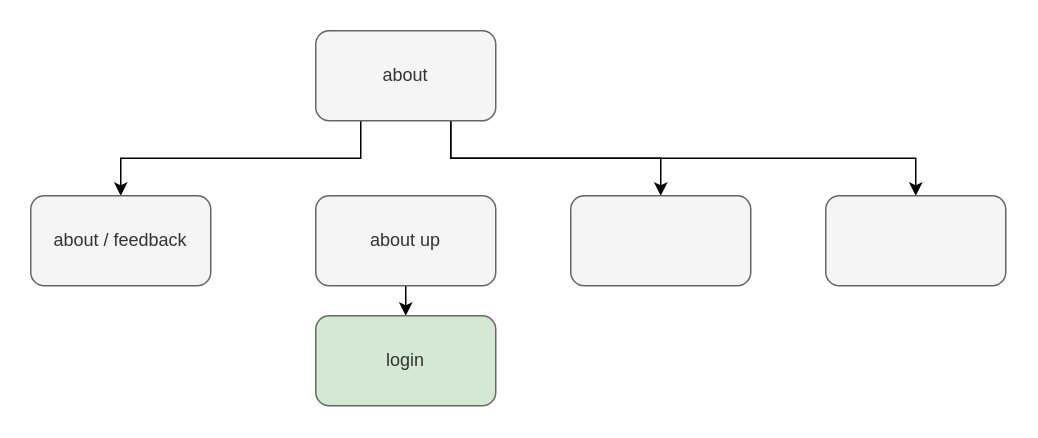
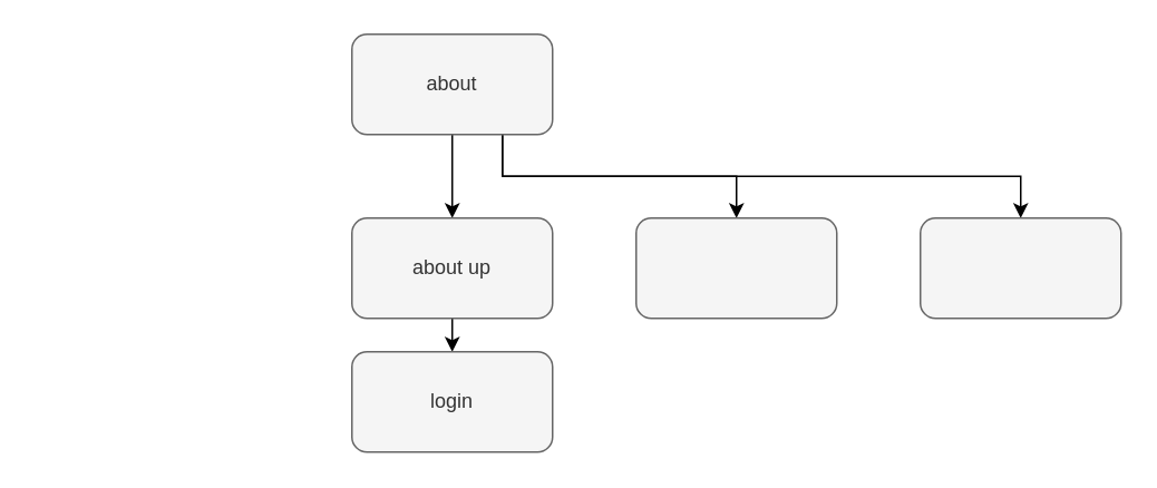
+ <mxCell id="5" value="" style="edgeStyle=orthogonalEdgeStyle;rounded=0;orthogonalLoop=1;jettySize=auto;html=1;" edge="1" parent="1" source="6" target="8"><mxGeometry relative="1" as="geometry" /></mxCell>
- <mxCell id="3" style="edgeStyle=orthogonalEdgeStyle;rounded=0;orthogonalLoop=1;jettySize=auto;html=1;exitX=0.25;exitY=1;exitDx=0;exitDy=0;entryX=0.5;entryY=0;entryDx=0;entryDy=0;" edge="1" parent="1" source="6" target="10"><mxGeometry relative="1" as="geometry" /></mxCell>
- <mxCell id="10" value="about / feedback" style="rounded=1;whiteSpace=wrap;html=1;fillColor=#f5f5f5;strokeColor=#666666;fontColor=#333333;" vertex="1" parent="1"><mxGeometry x="20" y="130" width="120" height="60" as="geometry" /></mxCell>
- <mxCell id="12" value="login" style="rounded=1;whiteSpace=wrap;html=1;fillColor=#d5e8d4;strokeColor=#666666;fontColor=#333333;" vertex="1" parent="1"><mxGeometry x="210" y="210" width="120" height="60" as="geometry" /></mxCell>
+ <mxCell id="12" value="login" style="rounded=1;whiteSpace=wrap;html=1;fillColor=#f5f5f5;strokeColor=#666666;fontColor=#333333;" vertex="1" parent="1"><mxGeometry x="210" y="210" width="120" height="60" as="geometry" /></mxCell>
